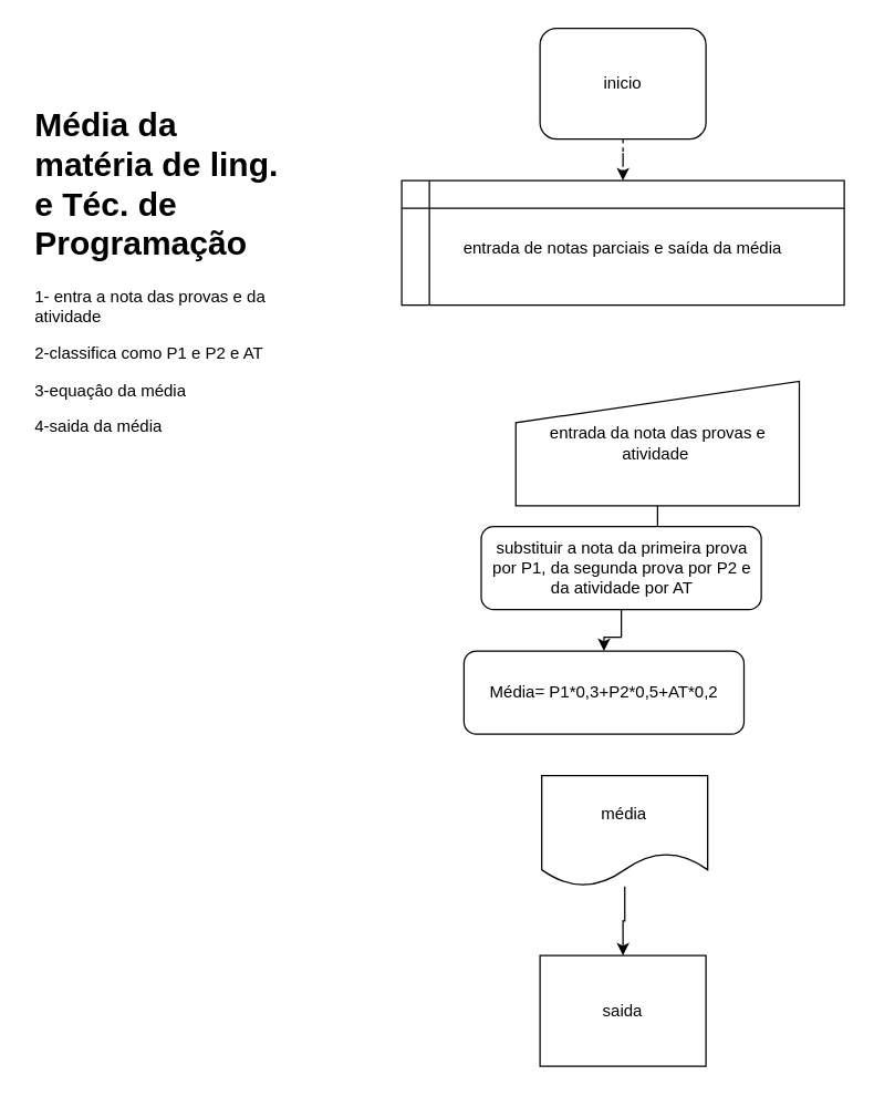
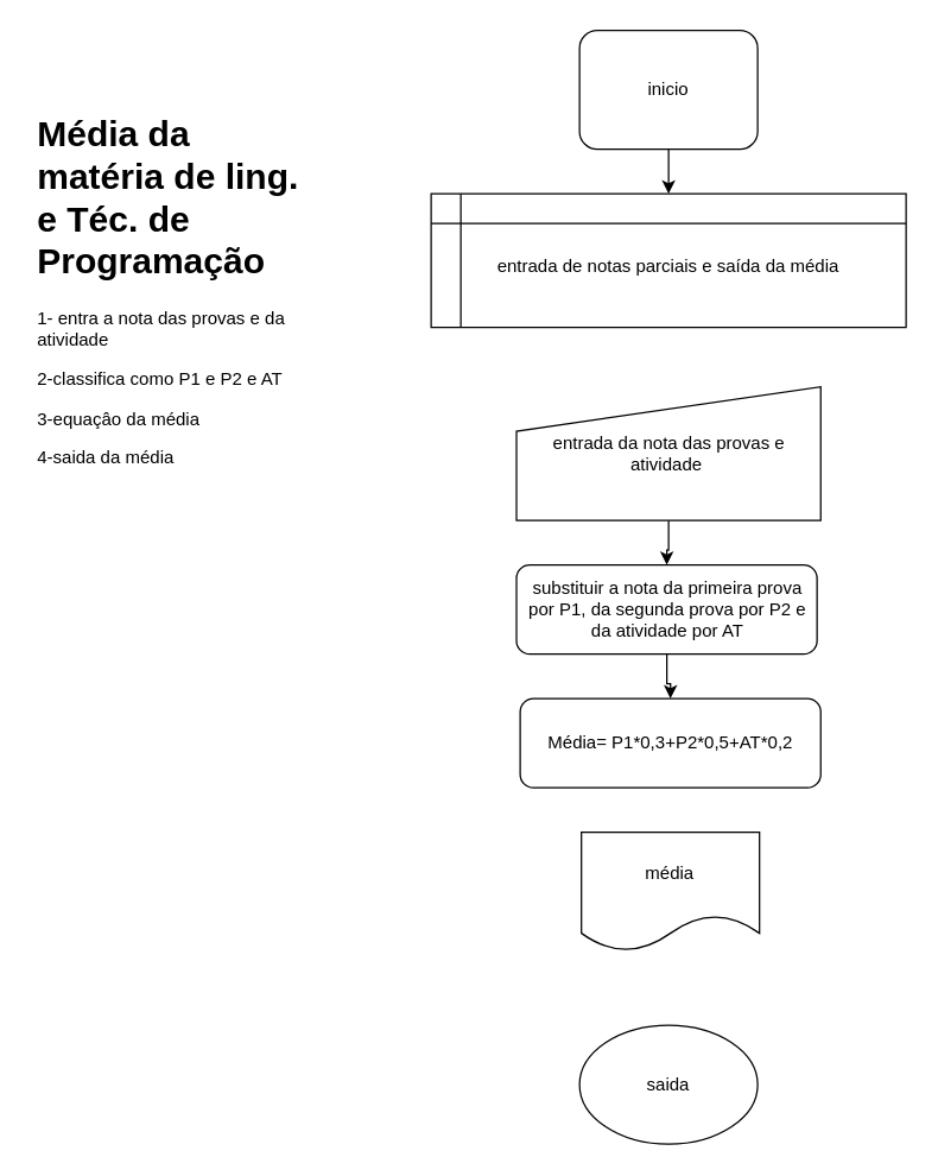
- <mxCell id="3" style="edgeStyle=orthogonalEdgeStyle;rounded=0;orthogonalLoop=1;jettySize=auto;html=1;entryX=0.5;entryY=0;entryDx=0;entryDy=0;fontSize=12;dashed=1;" edge="1" parent="1" source="4" target="5"><mxGeometry relative="1" as="geometry" /></mxCell>
+ <mxCell id="3" style="edgeStyle=orthogonalEdgeStyle;rounded=0;orthogonalLoop=1;jettySize=auto;html=1;entryX=0.5;entryY=0;entryDx=0;entryDy=0;fontSize=12;" edge="1" parent="1" source="4" target="5"><mxGeometry relative="1" as="geometry" /></mxCell>
- <mxCell id="7" value="entrada da nota das provas e atividade&amp;nbsp;" style="shape=manualInput;whiteSpace=wrap;html=1;fontSize=12;" vertex="1" parent="1"><mxGeometry x="372.5" y="275" width="205" height="90" as="geometry" /></mxCell>
+ <mxCell id="7" value="entrada da nota das provas e atividade&amp;nbsp;" style="shape=manualInput;whiteSpace=wrap;html=1;fontSize=12;" vertex="1" parent="1"><mxGeometry x="347.5" y="260" width="205" height="90" as="geometry" /></mxCell>
- <mxCell id="10" value="Média= P1*0,3+P2*0,5+AT*0,2" style="rounded=1;whiteSpace=wrap;html=1;fontSize=12;" vertex="1" parent="1"><mxGeometry x="335" y="470" width="202.5" height="60" as="geometry" /></mxCell>
+ <mxCell id="10" value="Média= P1*0,3+P2*0,5+AT*0,2" style="rounded=1;whiteSpace=wrap;html=1;fontSize=12;" vertex="1" parent="1"><mxGeometry x="350" y="470" width="202.5" height="60" as="geometry" /></mxCell>
- <mxCell id="11" style="edgeStyle=orthogonalEdgeStyle;rounded=0;orthogonalLoop=1;jettySize=auto;html=1;entryX=0.5;entryY=0;entryDx=0;entryDy=0;fontSize=12;" edge="1" parent="1" source="12" target="13"><mxGeometry relative="1" as="geometry" /></mxCell>
- <mxCell id="13" value="saida" style="whiteSpace=wrap;html=1;fontSize=12;rounded=0;" vertex="1" parent="1"><mxGeometry x="390" y="690" width="120" height="80" as="geometry" /></mxCell>
+ <mxCell id="13" value="saida" style="ellipse;whiteSpace=wrap;html=1;fontSize=12;" vertex="1" parent="1"><mxGeometry x="390" y="690" width="120" height="80" as="geometry" /></mxCell>
